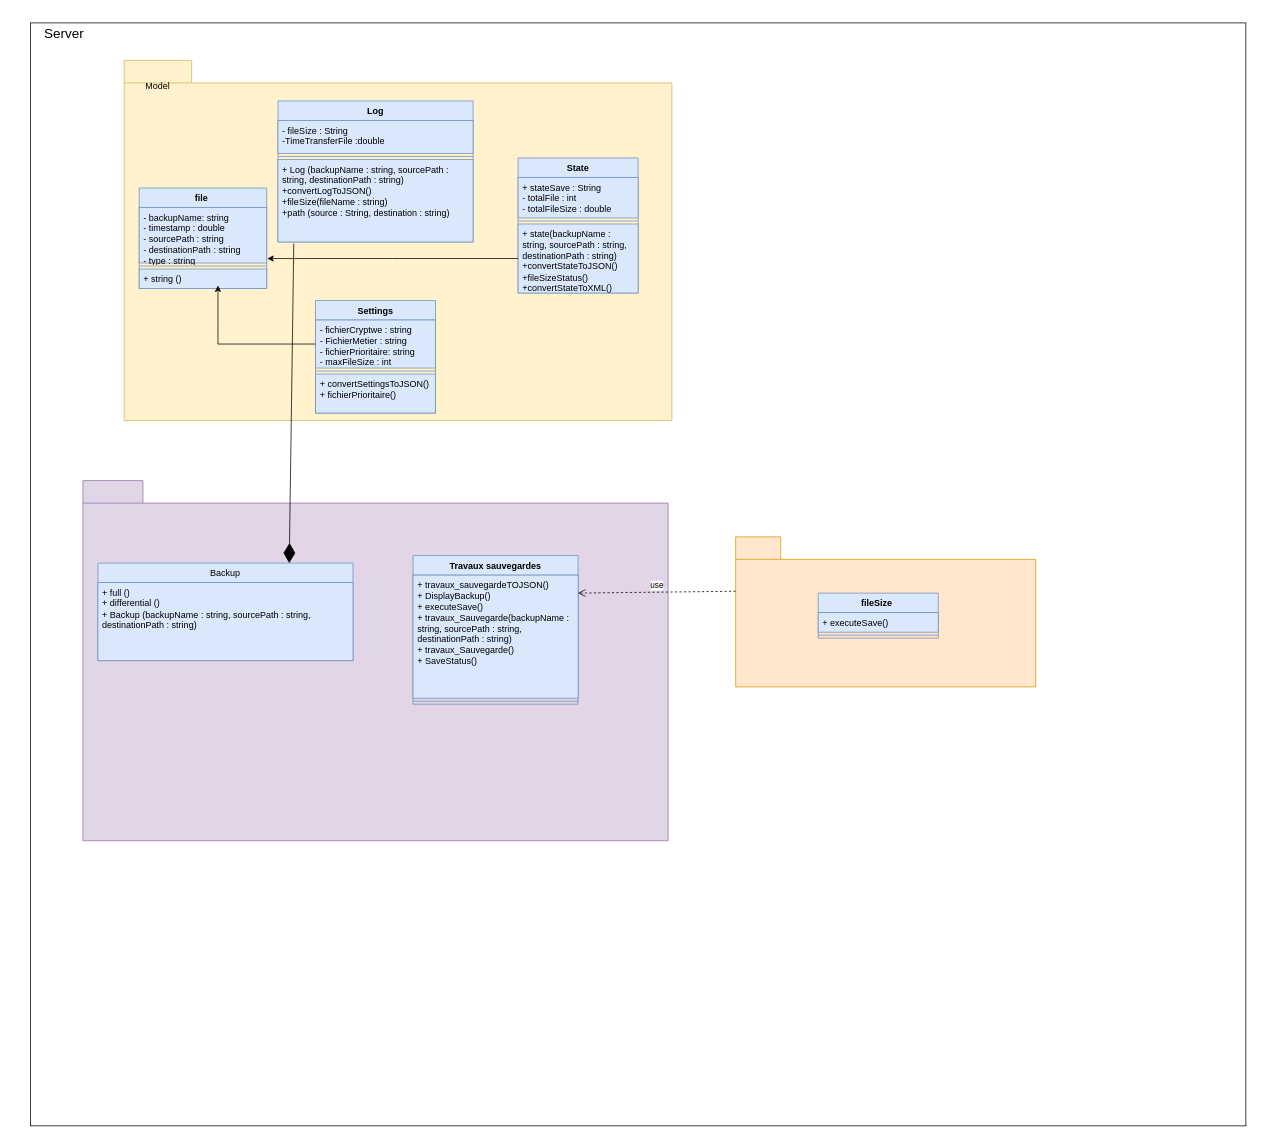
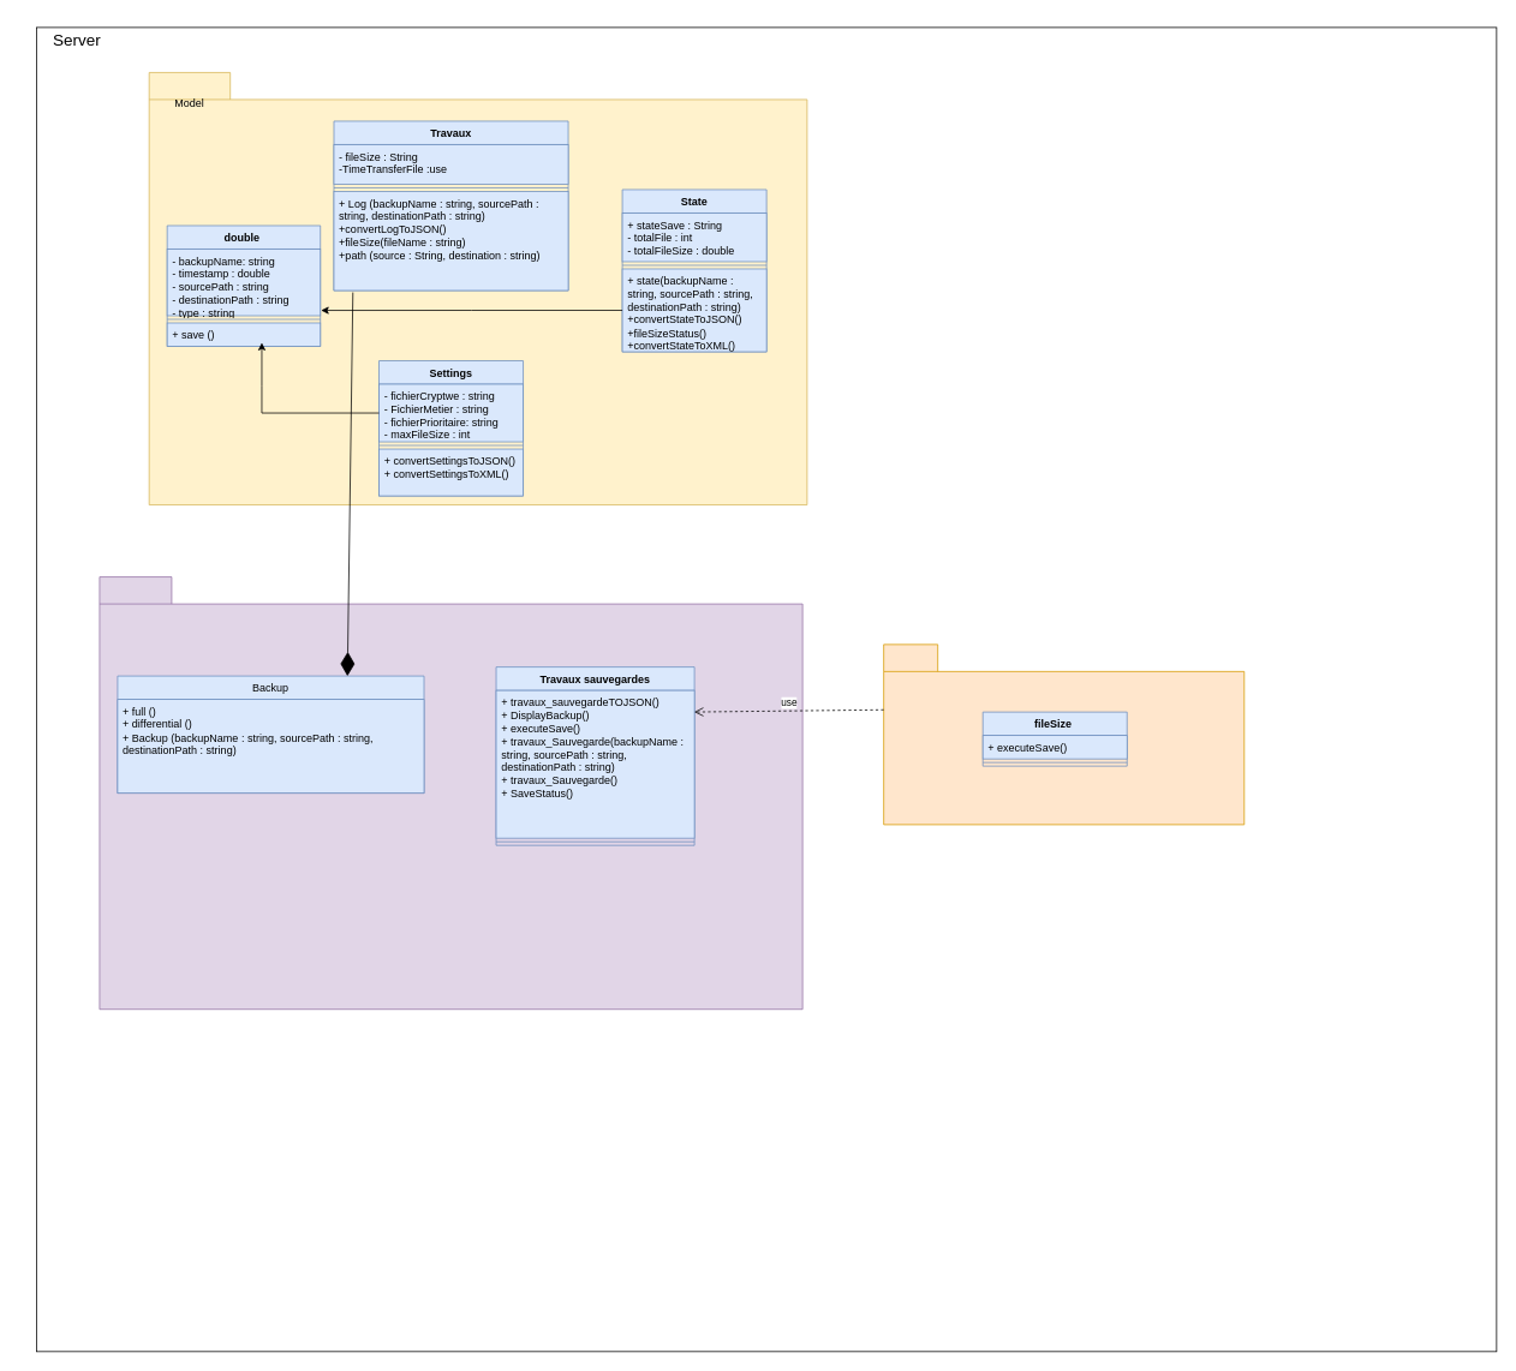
- <mxCell id="5" value="Log" style="swimlane;fontStyle=1;align=center;verticalAlign=top;childLayout=stackLayout;horizontal=1;startSize=26;horizontalStack=0;resizeParent=1;resizeParentMax=0;resizeLast=0;collapsible=1;marginBottom=0;whiteSpace=wrap;html=1;fillColor=#dae8fc;strokeColor=#6c8ebf;" vertex="1" parent="1"><mxGeometry x="370" y="134" width="260" height="188" as="geometry" /></mxCell>
+ <mxCell id="5" value="Travaux" style="swimlane;fontStyle=1;align=center;verticalAlign=top;childLayout=stackLayout;horizontal=1;startSize=26;horizontalStack=0;resizeParent=1;resizeParentMax=0;resizeLast=0;collapsible=1;marginBottom=0;whiteSpace=wrap;html=1;fillColor=#dae8fc;strokeColor=#6c8ebf;" vertex="1" parent="1"><mxGeometry x="370" y="134" width="260" height="188" as="geometry" /></mxCell>
- <mxCell id="6" value="- fileSize : String&amp;nbsp;&lt;br&gt;-TimeTransferFile :double&amp;nbsp;" style="text;strokeColor=#6c8ebf;fillColor=#dae8fc;align=left;verticalAlign=top;spacingLeft=4;spacingRight=4;overflow=hidden;rotatable=0;points=[[0,0.5],[1,0.5]];portConstraint=eastwest;whiteSpace=wrap;html=1;" vertex="1" parent="5"><mxGeometry y="26" width="260" height="44" as="geometry" /></mxCell>
+ <mxCell id="6" value="- fileSize : String&amp;nbsp;&lt;br&gt;-TimeTransferFile :use&amp;nbsp;" style="text;strokeColor=#6c8ebf;fillColor=#dae8fc;align=left;verticalAlign=top;spacingLeft=4;spacingRight=4;overflow=hidden;rotatable=0;points=[[0,0.5],[1,0.5]];portConstraint=eastwest;whiteSpace=wrap;html=1;" vertex="1" parent="5"><mxGeometry y="26" width="260" height="44" as="geometry" /></mxCell>
- <mxCell id="9" value="file&amp;nbsp;" style="swimlane;fontStyle=1;align=center;verticalAlign=top;childLayout=stackLayout;horizontal=1;startSize=26;horizontalStack=0;resizeParent=1;resizeParentMax=0;resizeLast=0;collapsible=1;marginBottom=0;whiteSpace=wrap;html=1;fillColor=#dae8fc;strokeColor=#6c8ebf;" vertex="1" parent="1"><mxGeometry x="185" y="250" width="170" height="134" as="geometry" /></mxCell>
+ <mxCell id="9" value="double&amp;nbsp;" style="swimlane;fontStyle=1;align=center;verticalAlign=top;childLayout=stackLayout;horizontal=1;startSize=26;horizontalStack=0;resizeParent=1;resizeParentMax=0;resizeLast=0;collapsible=1;marginBottom=0;whiteSpace=wrap;html=1;fillColor=#dae8fc;strokeColor=#6c8ebf;" vertex="1" parent="1"><mxGeometry x="185" y="250" width="170" height="134" as="geometry" /></mxCell>
- <mxCell id="12" value="+ string ()" style="text;strokeColor=#6c8ebf;fillColor=#dae8fc;align=left;verticalAlign=top;spacingLeft=4;spacingRight=4;overflow=hidden;rotatable=0;points=[[0,0.5],[1,0.5]];portConstraint=eastwest;whiteSpace=wrap;html=1;" vertex="1" parent="9"><mxGeometry y="108" width="170" height="26" as="geometry" /></mxCell>
+ <mxCell id="12" value="+ save ()" style="text;strokeColor=#6c8ebf;fillColor=#dae8fc;align=left;verticalAlign=top;spacingLeft=4;spacingRight=4;overflow=hidden;rotatable=0;points=[[0,0.5],[1,0.5]];portConstraint=eastwest;whiteSpace=wrap;html=1;" vertex="1" parent="9"><mxGeometry y="108" width="170" height="26" as="geometry" /></mxCell>
- <mxCell id="16" value="+ convertSettingsToJSON()&lt;br&gt;+ fichierPrioritaire()" style="text;strokeColor=#6c8ebf;fillColor=#dae8fc;align=left;verticalAlign=top;spacingLeft=4;spacingRight=4;overflow=hidden;rotatable=0;points=[[0,0.5],[1,0.5]];portConstraint=eastwest;whiteSpace=wrap;html=1;" vertex="1" parent="13"><mxGeometry y="98" width="160" height="52" as="geometry" /></mxCell>
+ <mxCell id="16" value="+ convertSettingsToJSON()&lt;br&gt;+ convertSettingsToXML()" style="text;strokeColor=#6c8ebf;fillColor=#dae8fc;align=left;verticalAlign=top;spacingLeft=4;spacingRight=4;overflow=hidden;rotatable=0;points=[[0,0.5],[1,0.5]];portConstraint=eastwest;whiteSpace=wrap;html=1;" vertex="1" parent="13"><mxGeometry y="98" width="160" height="52" as="geometry" /></mxCell>
